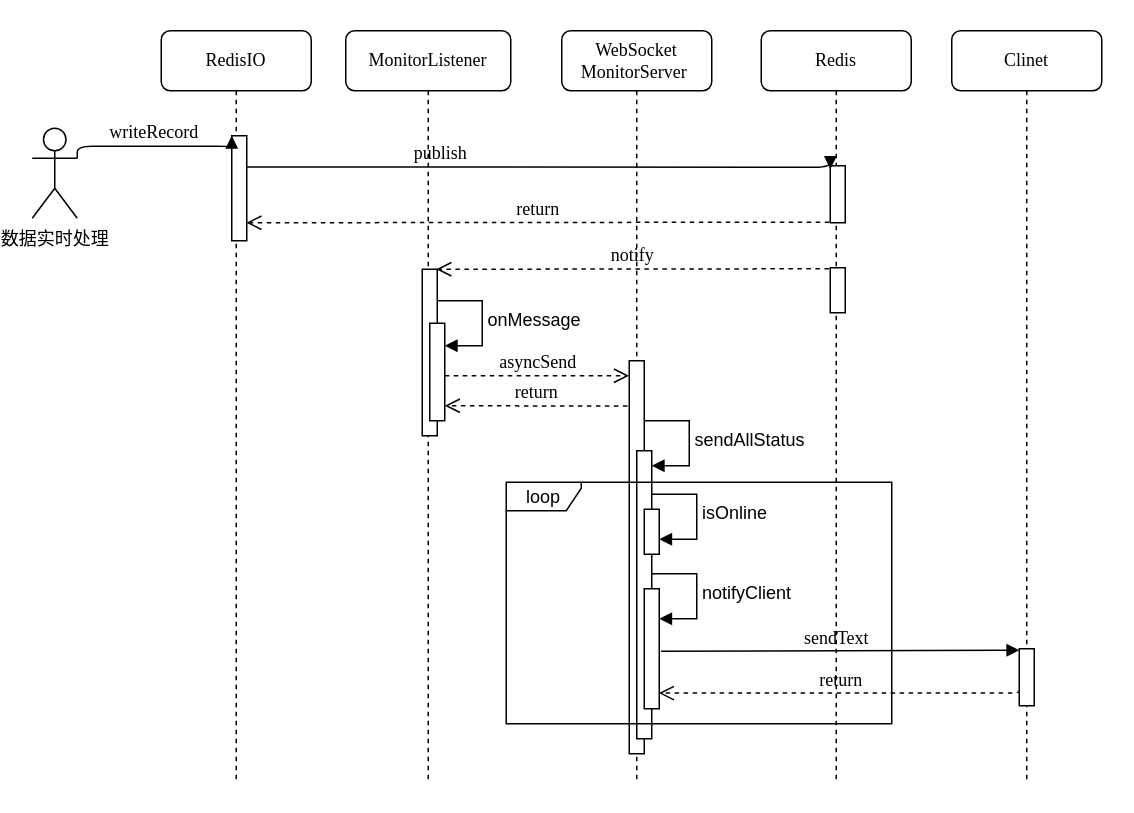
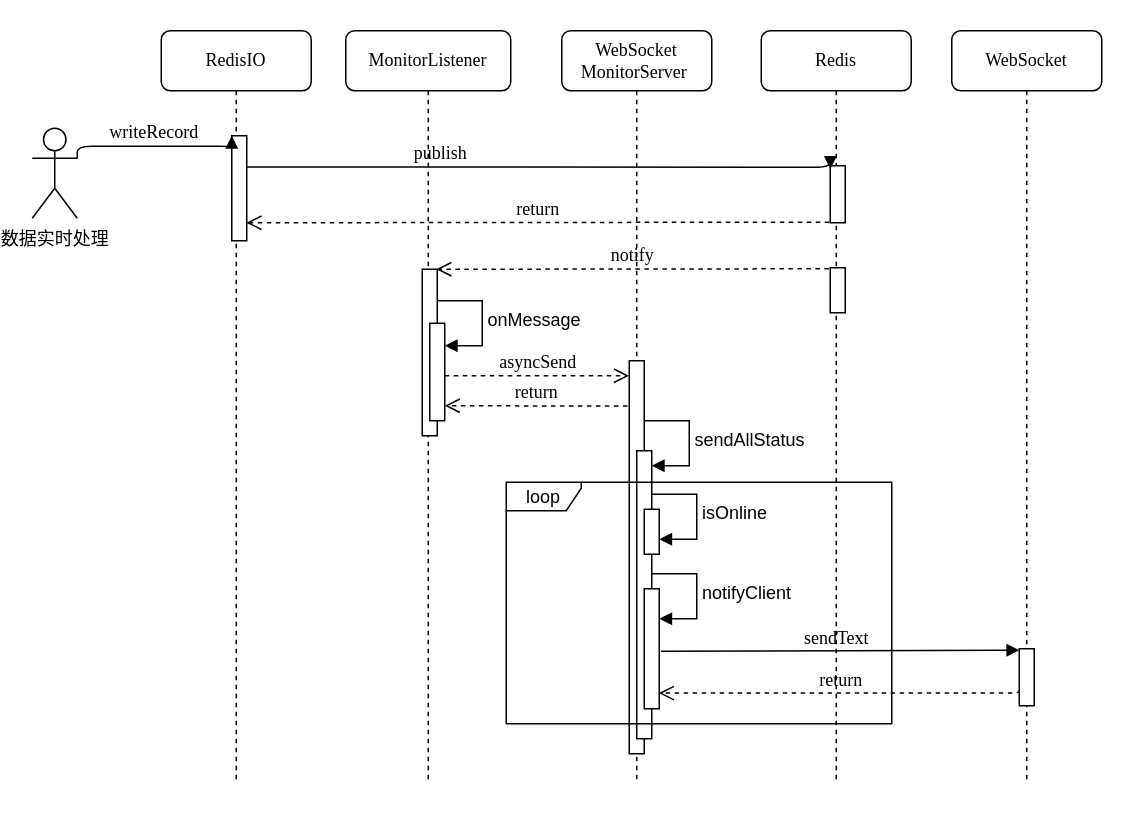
- <mxCell id="9" value="Clinet" style="shape=umlLifeline;perimeter=lifelinePerimeter;whiteSpace=wrap;html=1;container=1;collapsible=0;recursiveResize=0;outlineConnect=0;rounded=1;shadow=0;comic=0;labelBackgroundColor=none;strokeWidth=1;fontFamily=Verdana;fontSize=12;align=center;" vertex="1" parent="1"><mxGeometry x="633" y="20" width="100" height="500" as="geometry" /></mxCell>
+ <mxCell id="9" value="WebSocket" style="shape=umlLifeline;perimeter=lifelinePerimeter;whiteSpace=wrap;html=1;container=1;collapsible=0;recursiveResize=0;outlineConnect=0;rounded=1;shadow=0;comic=0;labelBackgroundColor=none;strokeWidth=1;fontFamily=Verdana;fontSize=12;align=center;" vertex="1" parent="1"><mxGeometry x="633" y="20" width="100" height="500" as="geometry" /></mxCell>
